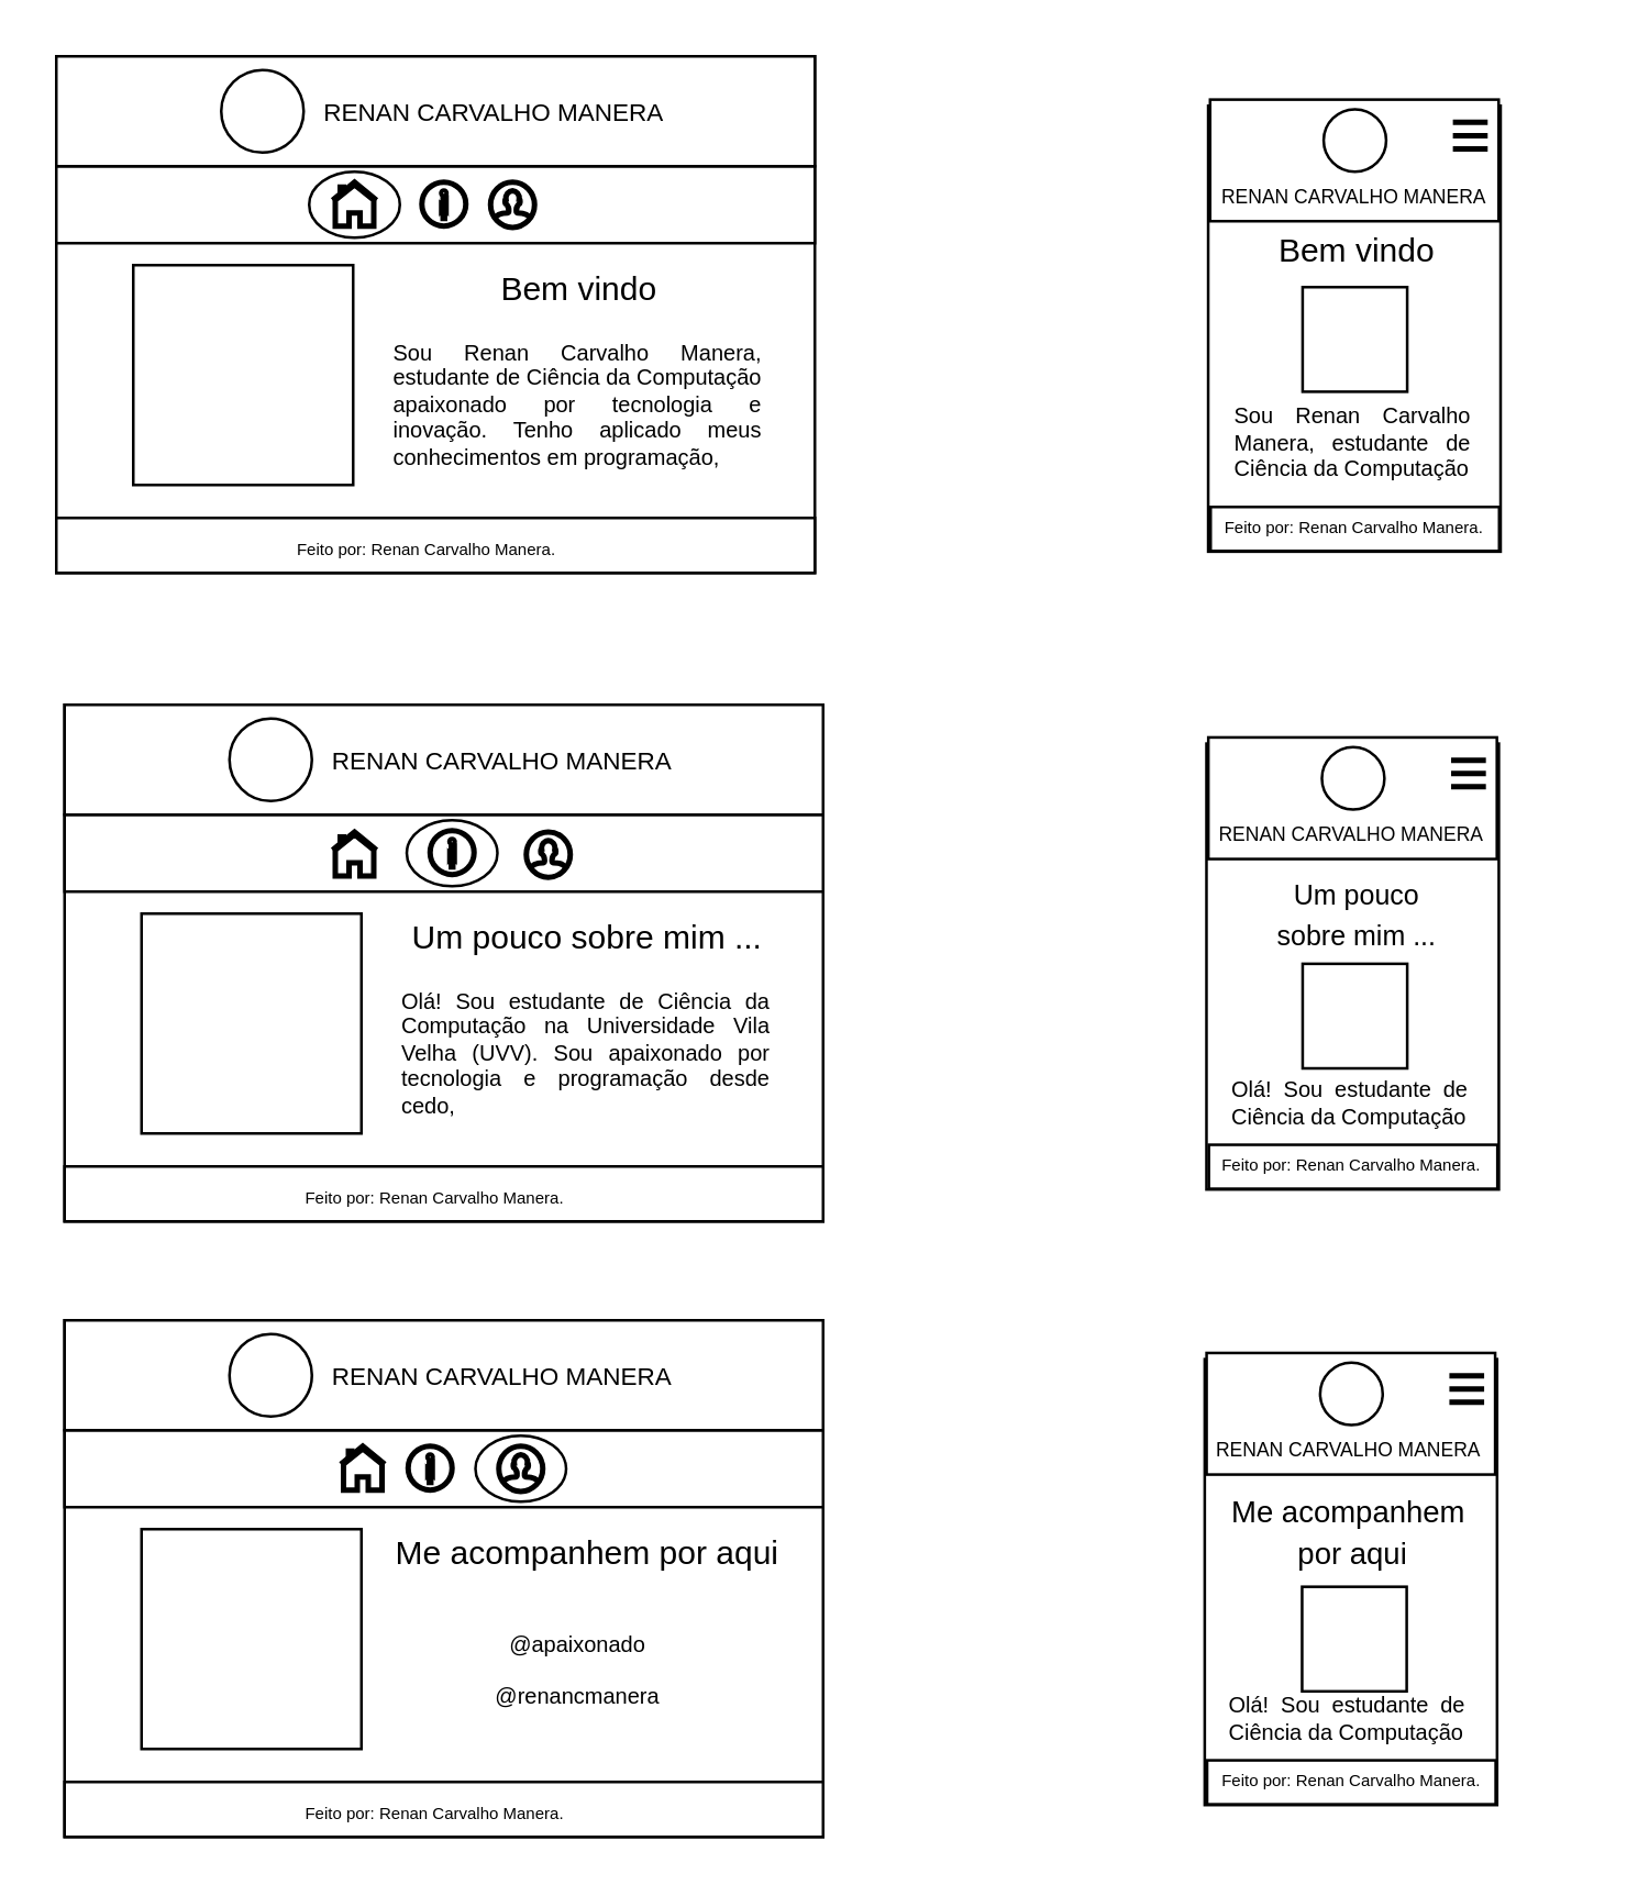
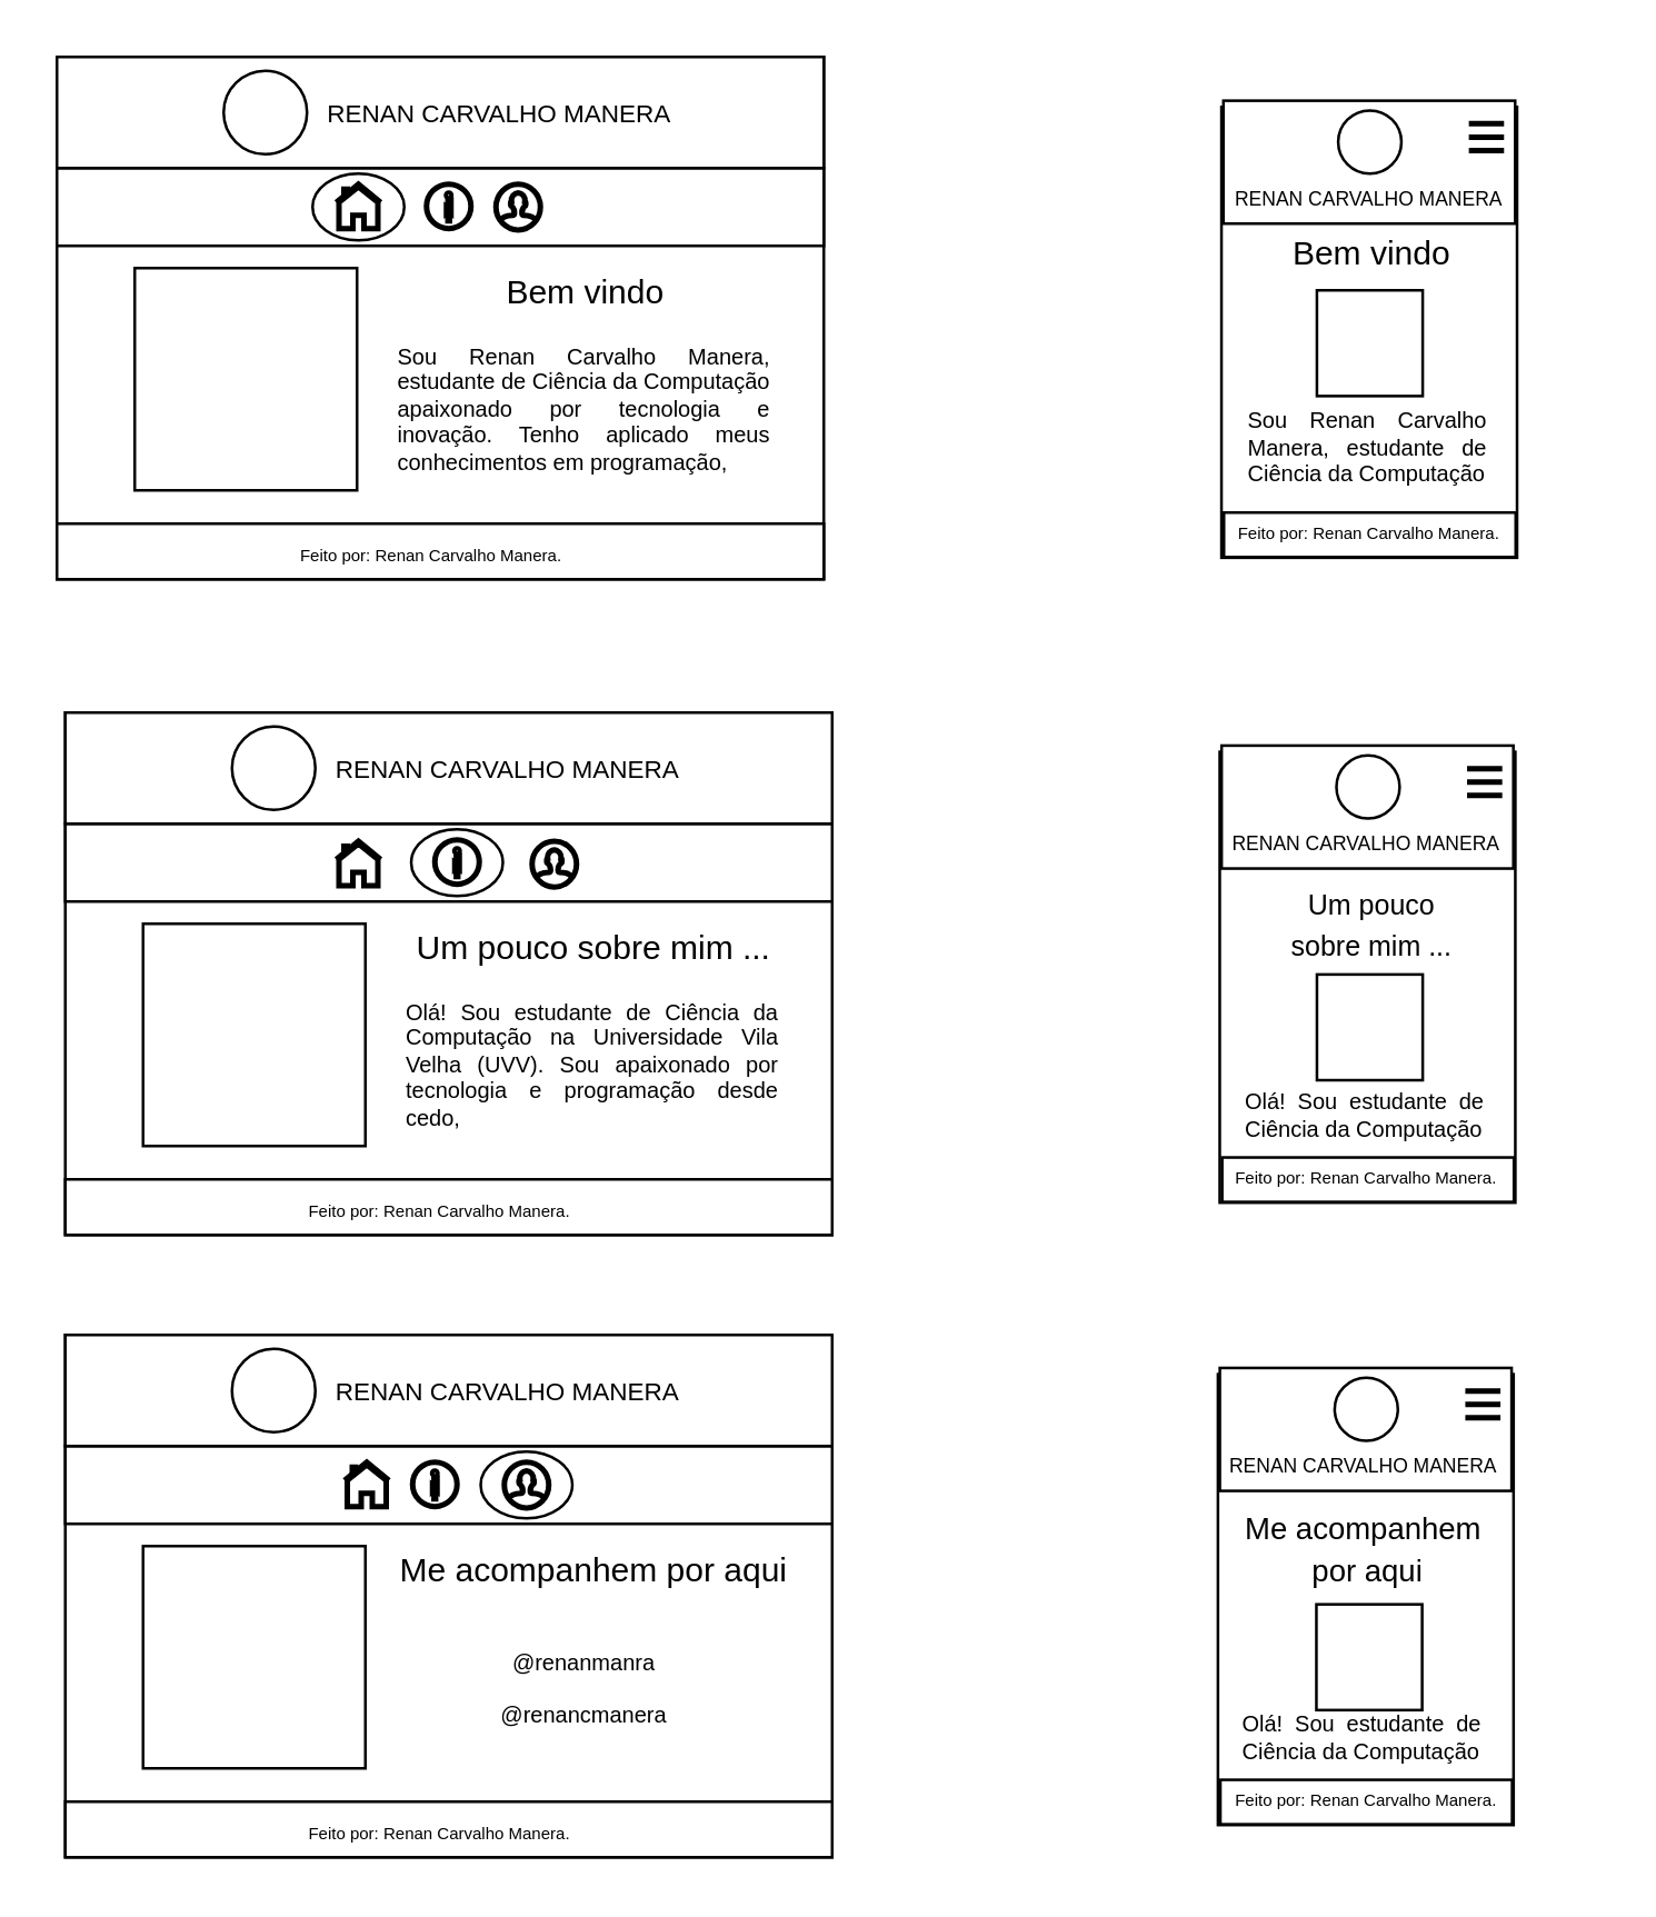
- <mxCell id="40" value="&lt;div style=&quot;font-size: 8px;&quot;&gt;@apaixonado&lt;br&gt;&lt;/div&gt;&lt;div style=&quot;font-size: 8px;&quot;&gt;&lt;br&gt;&lt;/div&gt;&lt;div style=&quot;font-size: 8px;&quot;&gt;@renancmanera&lt;/div&gt;" style="text;html=1;strokeColor=none;fillColor=none;align=center;verticalAlign=middle;whiteSpace=wrap;rounded=0;movable=1;resizable=1;rotatable=1;deletable=1;editable=1;locked=0;connectable=1;" vertex="1" parent="1"><mxGeometry x="142" y="581" width="136" height="54" as="geometry" /></mxCell>
+ <mxCell id="40" value="&lt;div style=&quot;font-size: 8px;&quot;&gt;@renanmanra&lt;br&gt;&lt;/div&gt;&lt;div style=&quot;font-size: 8px;&quot;&gt;&lt;br&gt;&lt;/div&gt;&lt;div style=&quot;font-size: 8px;&quot;&gt;@renancmanera&lt;/div&gt;" style="text;html=1;strokeColor=none;fillColor=none;align=center;verticalAlign=middle;whiteSpace=wrap;rounded=0;movable=1;resizable=1;rotatable=1;deletable=1;editable=1;locked=0;connectable=1;" vertex="1" parent="1"><mxGeometry x="142" y="581" width="136" height="54" as="geometry" /></mxCell>
